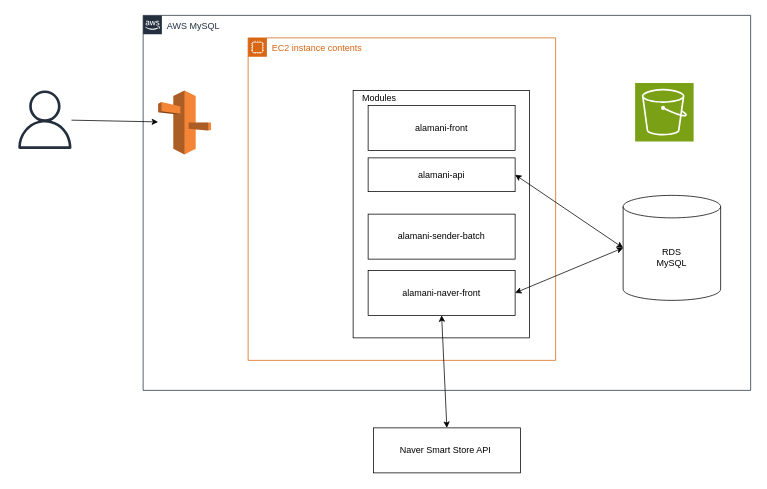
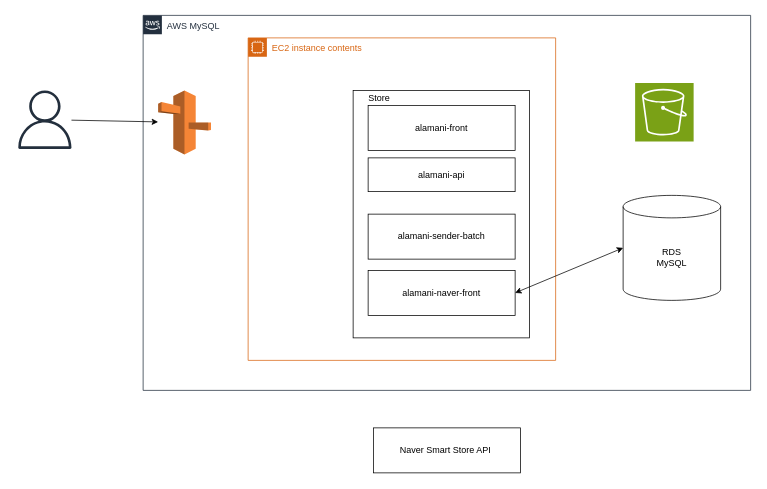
- <mxCell id="10" value="Modules" style="text;html=1;align=center;verticalAlign=middle;whiteSpace=wrap;rounded=0;" vertex="1" parent="4"><mxGeometry x="140" y="60" width="70" height="40" as="geometry" /></mxCell>
+ <mxCell id="10" value="Store" style="text;html=1;align=center;verticalAlign=middle;whiteSpace=wrap;rounded=0;" vertex="1" parent="4"><mxGeometry x="140" y="60" width="70" height="40" as="geometry" /></mxCell>
- <mxCell id="13" value="" style="endArrow=classic;startArrow=classic;html=1;rounded=0;exitX=1;exitY=0.5;exitDx=0;exitDy=0;entryX=0;entryY=0.5;entryDx=0;entryDy=0;entryPerimeter=0;" edge="1" parent="2" source="8" target="12"><mxGeometry width="50" height="50" relative="1" as="geometry"><mxPoint x="680" y="280" as="sourcePoint" /><mxPoint x="730" y="230" as="targetPoint" /></mxGeometry></mxCell>
- <mxCell id="17" value="" style="endArrow=classic;startArrow=classic;html=1;rounded=0;exitX=0.5;exitY=1;exitDx=0;exitDy=0;entryX=0.5;entryY=0;entryDx=0;entryDy=0;" edge="1" parent="1" source="6" target="18"><mxGeometry width="50" height="50" relative="1" as="geometry"><mxPoint x="696" y="400" as="sourcePoint" /><mxPoint x="590" y="610" as="targetPoint" /></mxGeometry></mxCell>
